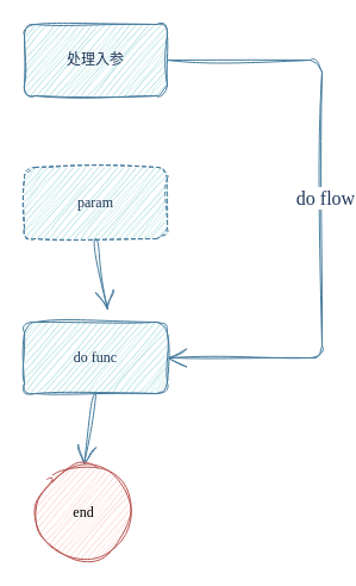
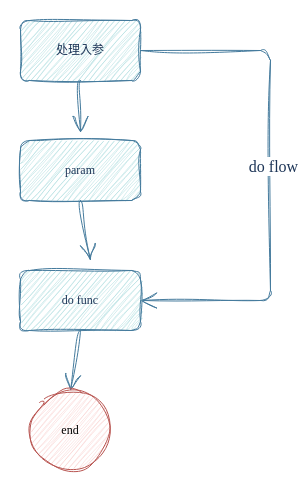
+ <mxCell id="2" style="edgeStyle=none;curved=1;rounded=1;sketch=1;hachureGap=4;jiggle=2;curveFitting=1;orthogonalLoop=1;jettySize=auto;html=1;exitX=0.5;exitY=1;exitDx=0;exitDy=0;strokeColor=#457B9D;fontFamily=Architects Daughter;fontSource=https%3A%2F%2Ffonts.googleapis.com%2Fcss%3Ffamily%3DArchitects%2BDaughter;fontSize=16;fontColor=#1D3557;startSize=14;endArrow=open;endSize=14;sourcePerimeterSpacing=8;targetPerimeterSpacing=8;fillColor=#A8DADC;" edge="1" parent="1" source="5" target="7"><mxGeometry relative="1" as="geometry" /></mxCell>
- <mxCell id="7" value="param" style="rounded=1;whiteSpace=wrap;html=1;sketch=1;hachureGap=4;jiggle=2;curveFitting=1;strokeColor=#457B9D;fontFamily=Architects Daughter;fontSource=https%3A%2F%2Ffonts.googleapis.com%2Fcss%3Ffamily%3DArchitects%2BDaughter;fontColor=#1D3557;fillColor=#A8DADC;dashed=1;" vertex="1" parent="1"><mxGeometry x="20" y="140" width="120" height="60" as="geometry" /></mxCell>
+ <mxCell id="7" value="param" style="rounded=1;whiteSpace=wrap;html=1;sketch=1;hachureGap=4;jiggle=2;curveFitting=1;strokeColor=#457B9D;fontFamily=Architects Daughter;fontSource=https%3A%2F%2Ffonts.googleapis.com%2Fcss%3Ffamily%3DArchitects%2BDaughter;fontColor=#1D3557;fillColor=#A8DADC;" vertex="1" parent="1"><mxGeometry x="20" y="140" width="120" height="60" as="geometry" /></mxCell>
